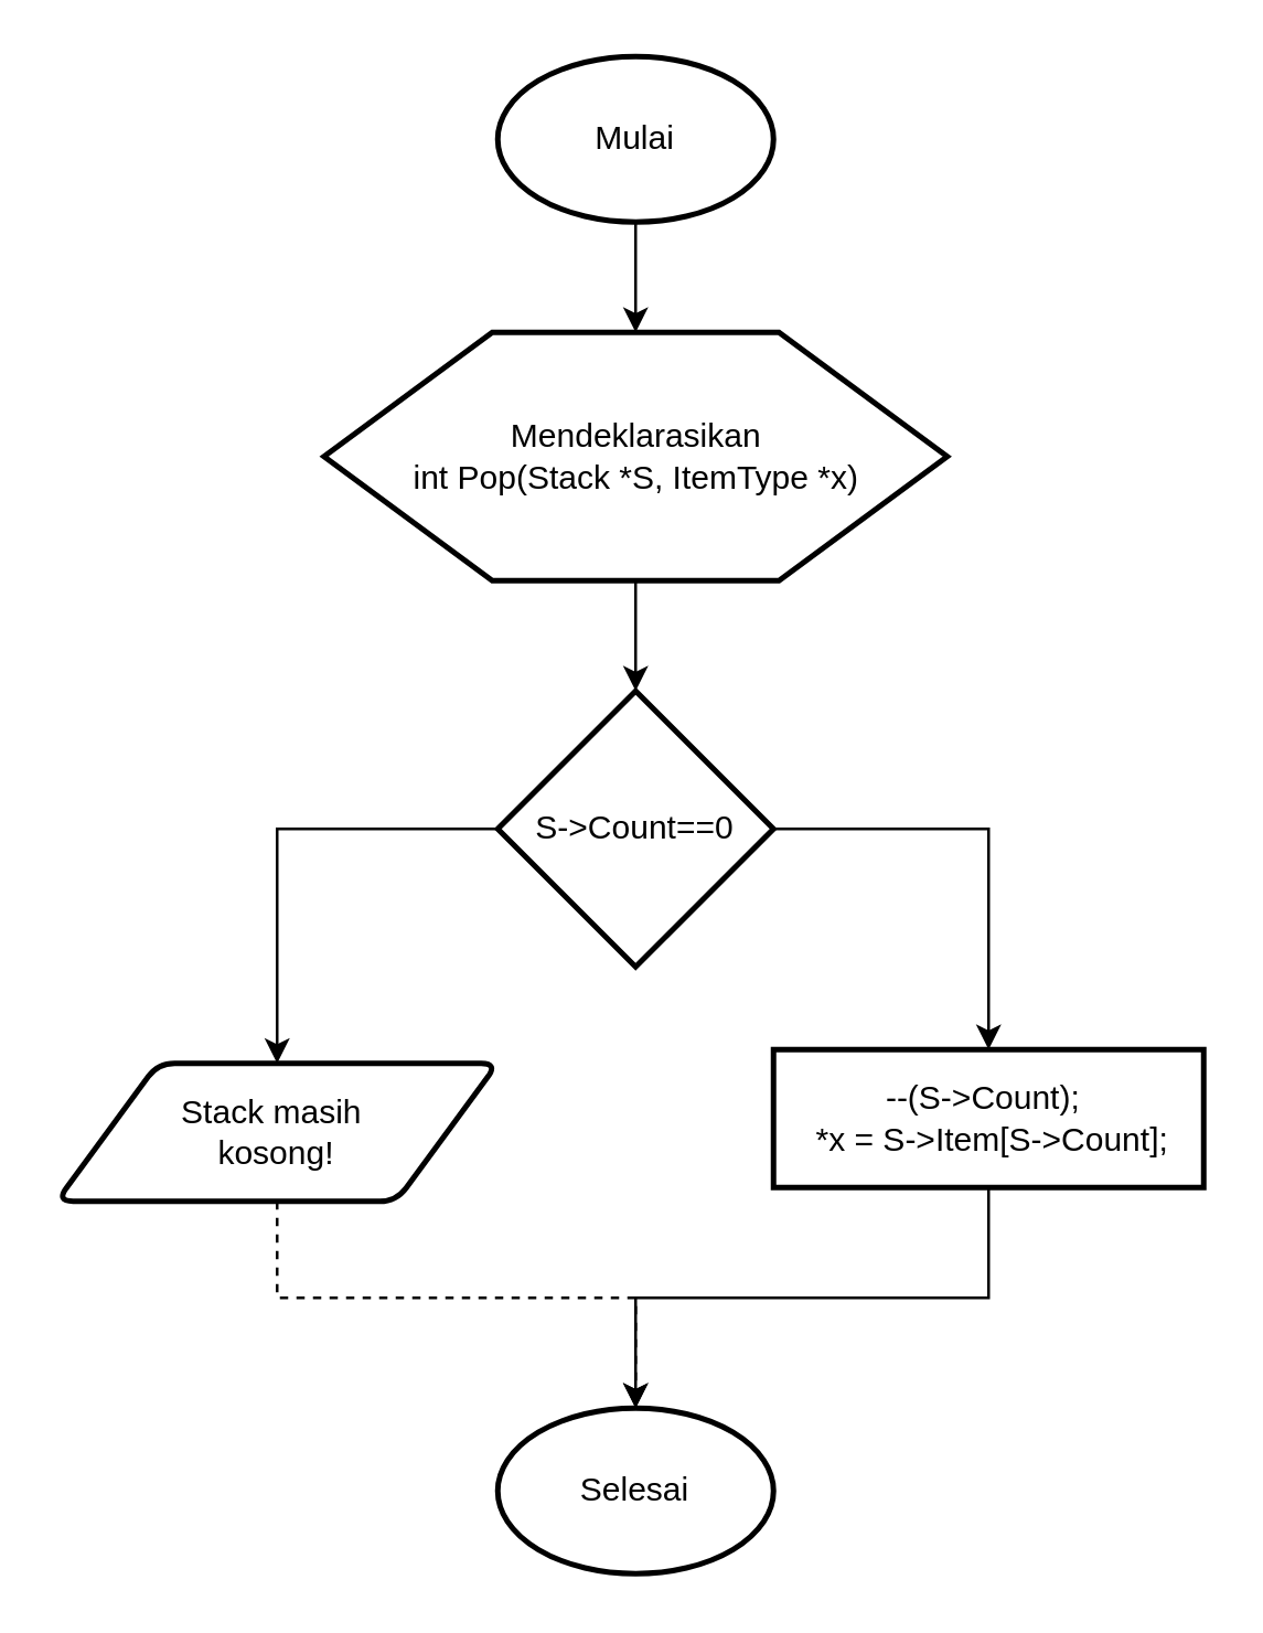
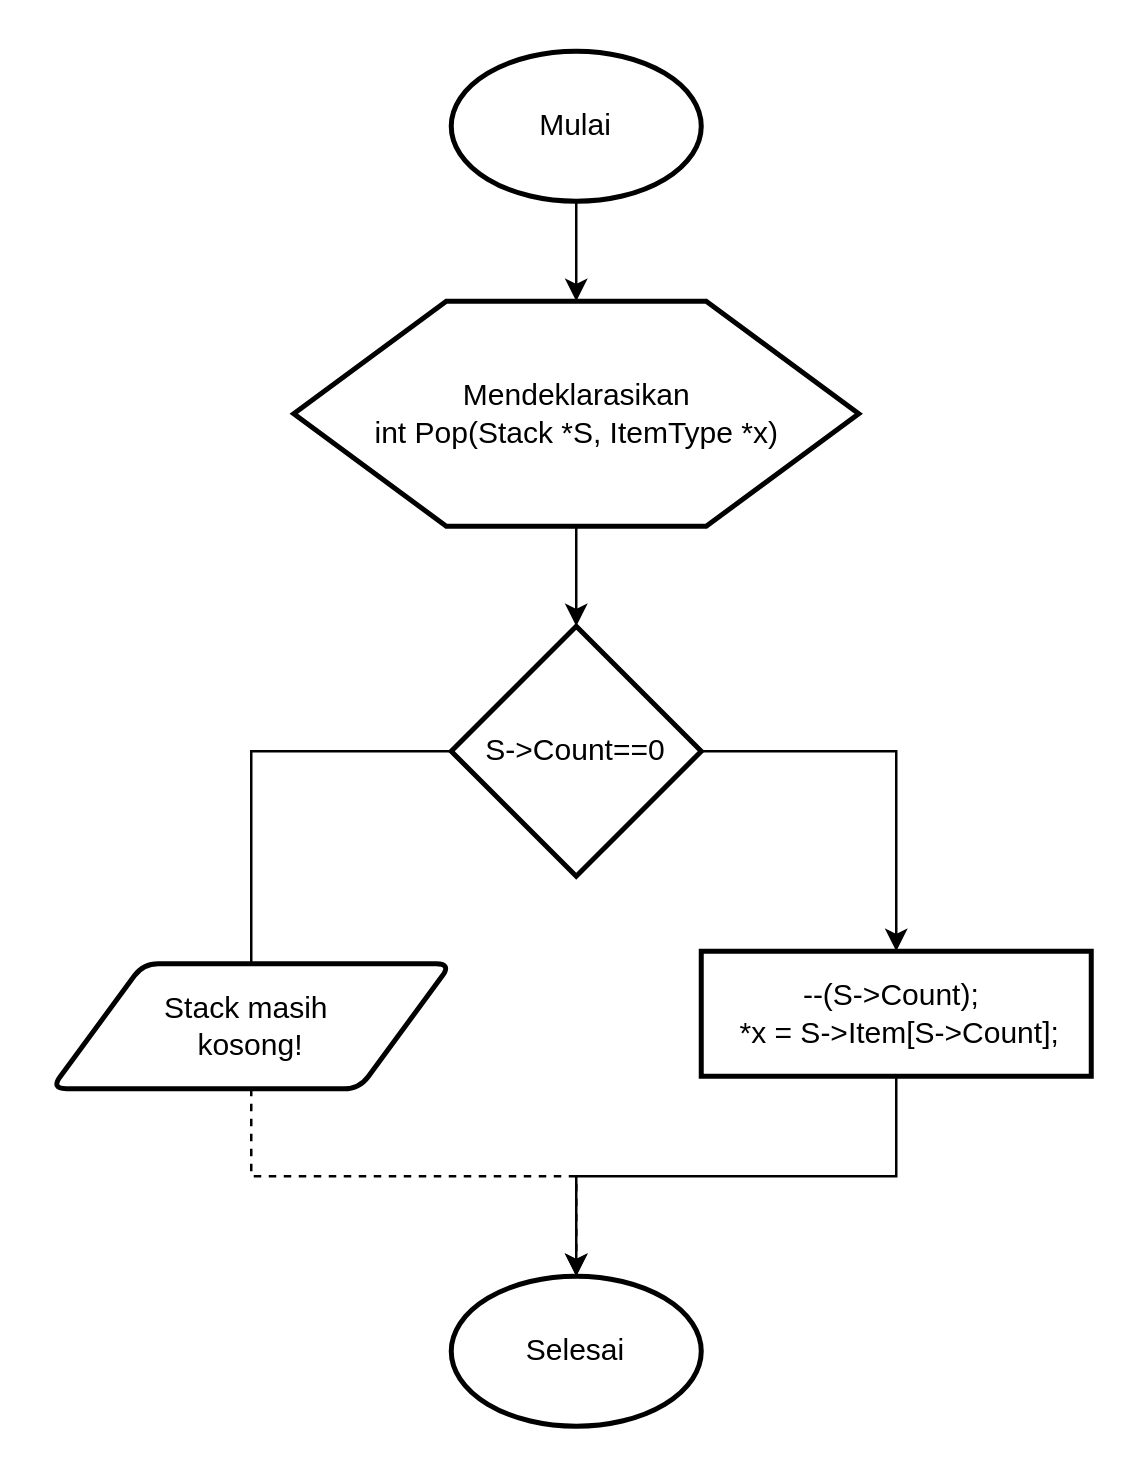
- <mxCell id="8" style="edgeStyle=orthogonalEdgeStyle;rounded=0;orthogonalLoop=1;jettySize=auto;html=1;exitX=0;exitY=0.5;exitDx=0;exitDy=0;exitPerimeter=0;entryX=0.5;entryY=0;entryDx=0;entryDy=0;" edge="1" parent="1" source="9" target="11"><mxGeometry relative="1" as="geometry" /></mxCell>
+ <mxCell id="8" style="edgeStyle=orthogonalEdgeStyle;rounded=0;orthogonalLoop=1;jettySize=auto;html=1;exitX=0;exitY=0.5;exitDx=0;exitDy=0;exitPerimeter=0;entryX=0.5;entryY=0;entryDx=0;entryDy=0;endArrow=none;" edge="1" parent="1" source="9" target="11"><mxGeometry relative="1" as="geometry" /></mxCell>
